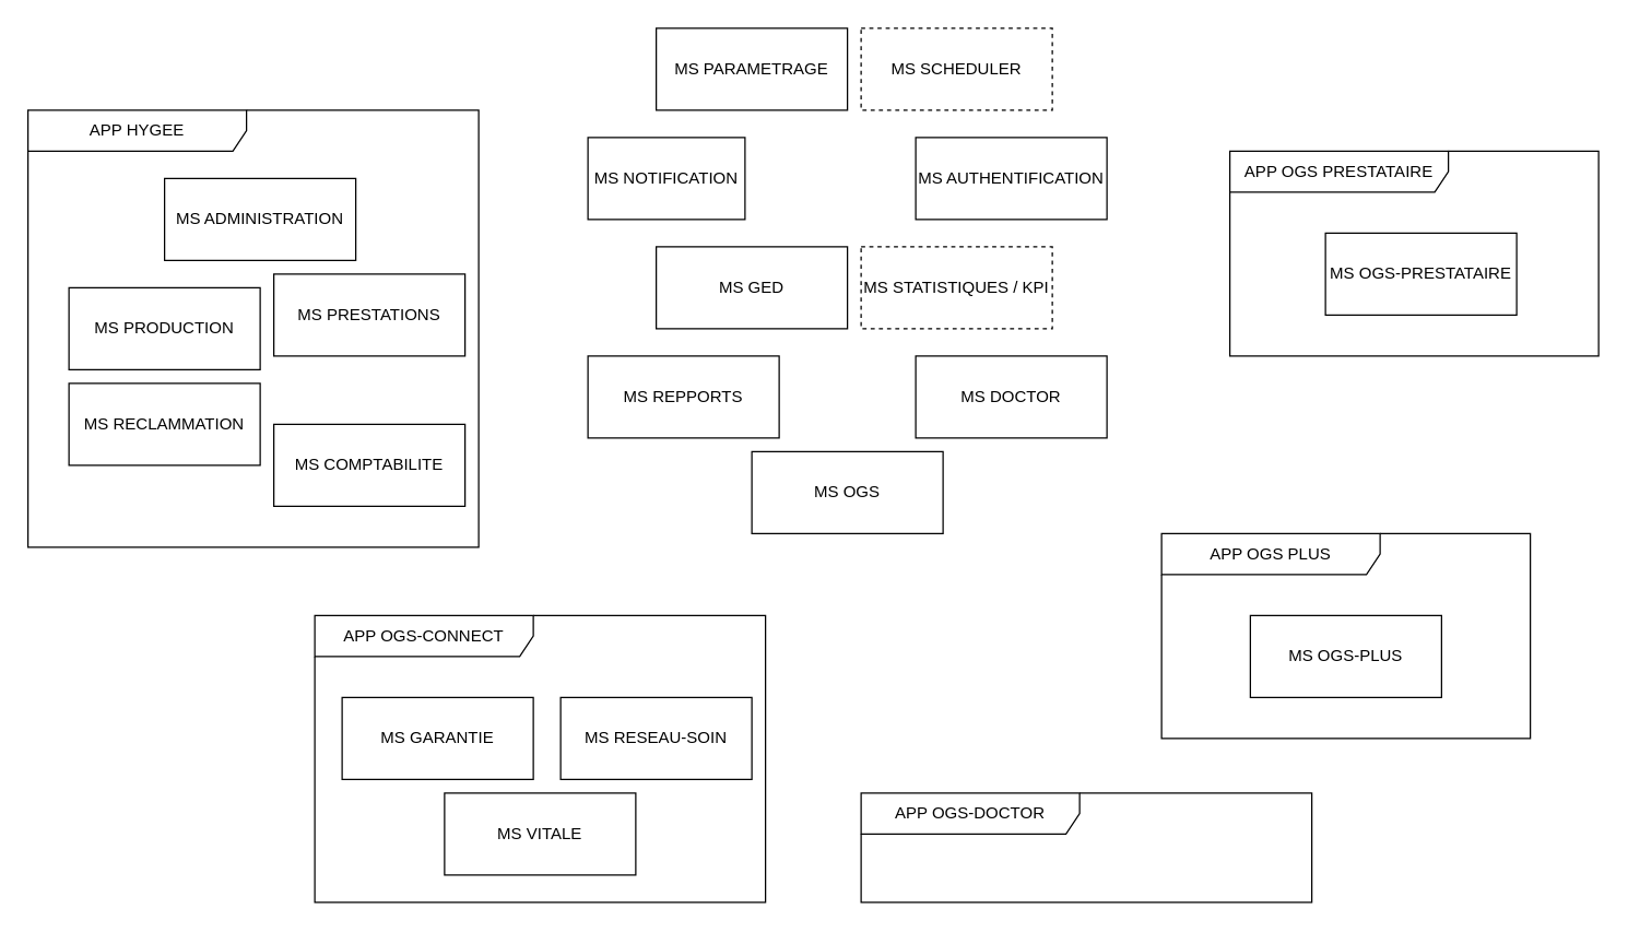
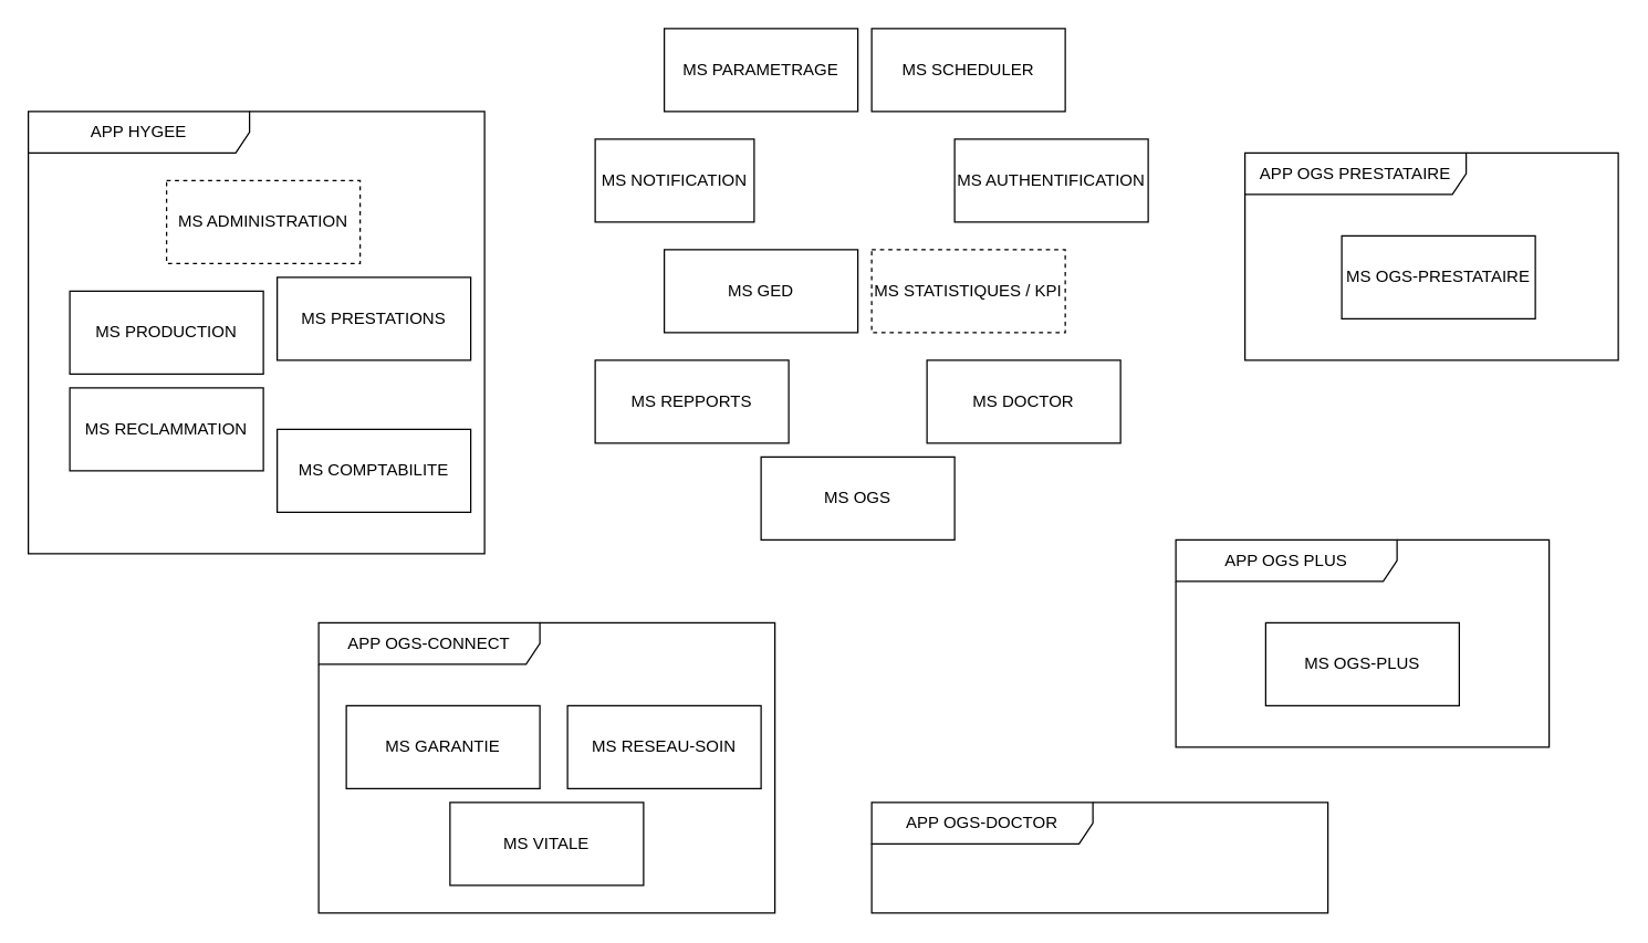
- <mxCell id="2" value="MS SCHEDULER" style="whiteSpace=wrap;html=1;dashed=1;" vertex="1" parent="1"><mxGeometry x="630" y="20" width="140" height="60" as="geometry" /></mxCell>
+ <mxCell id="2" value="MS SCHEDULER" style="whiteSpace=wrap;html=1;" vertex="1" parent="1"><mxGeometry x="630" y="20" width="140" height="60" as="geometry" /></mxCell>
- <mxCell id="5" value="MS AUTHENTIFICATION" style="whiteSpace=wrap;html=1;" vertex="1" parent="1"><mxGeometry x="670" y="100" width="140" height="60" as="geometry" /></mxCell>
+ <mxCell id="5" value="MS AUTHENTIFICATION" style="whiteSpace=wrap;html=1;" vertex="1" parent="1"><mxGeometry x="690" y="100" width="140" height="60" as="geometry" /></mxCell>
- <mxCell id="11" value="MS ADMINISTRATION" style="whiteSpace=wrap;html=1;" vertex="1" parent="10"><mxGeometry x="100" y="50" width="140" height="60" as="geometry" /></mxCell>
+ <mxCell id="11" value="MS ADMINISTRATION" style="whiteSpace=wrap;html=1;dashed=1;" vertex="1" parent="10"><mxGeometry x="100" y="50" width="140" height="60" as="geometry" /></mxCell>
